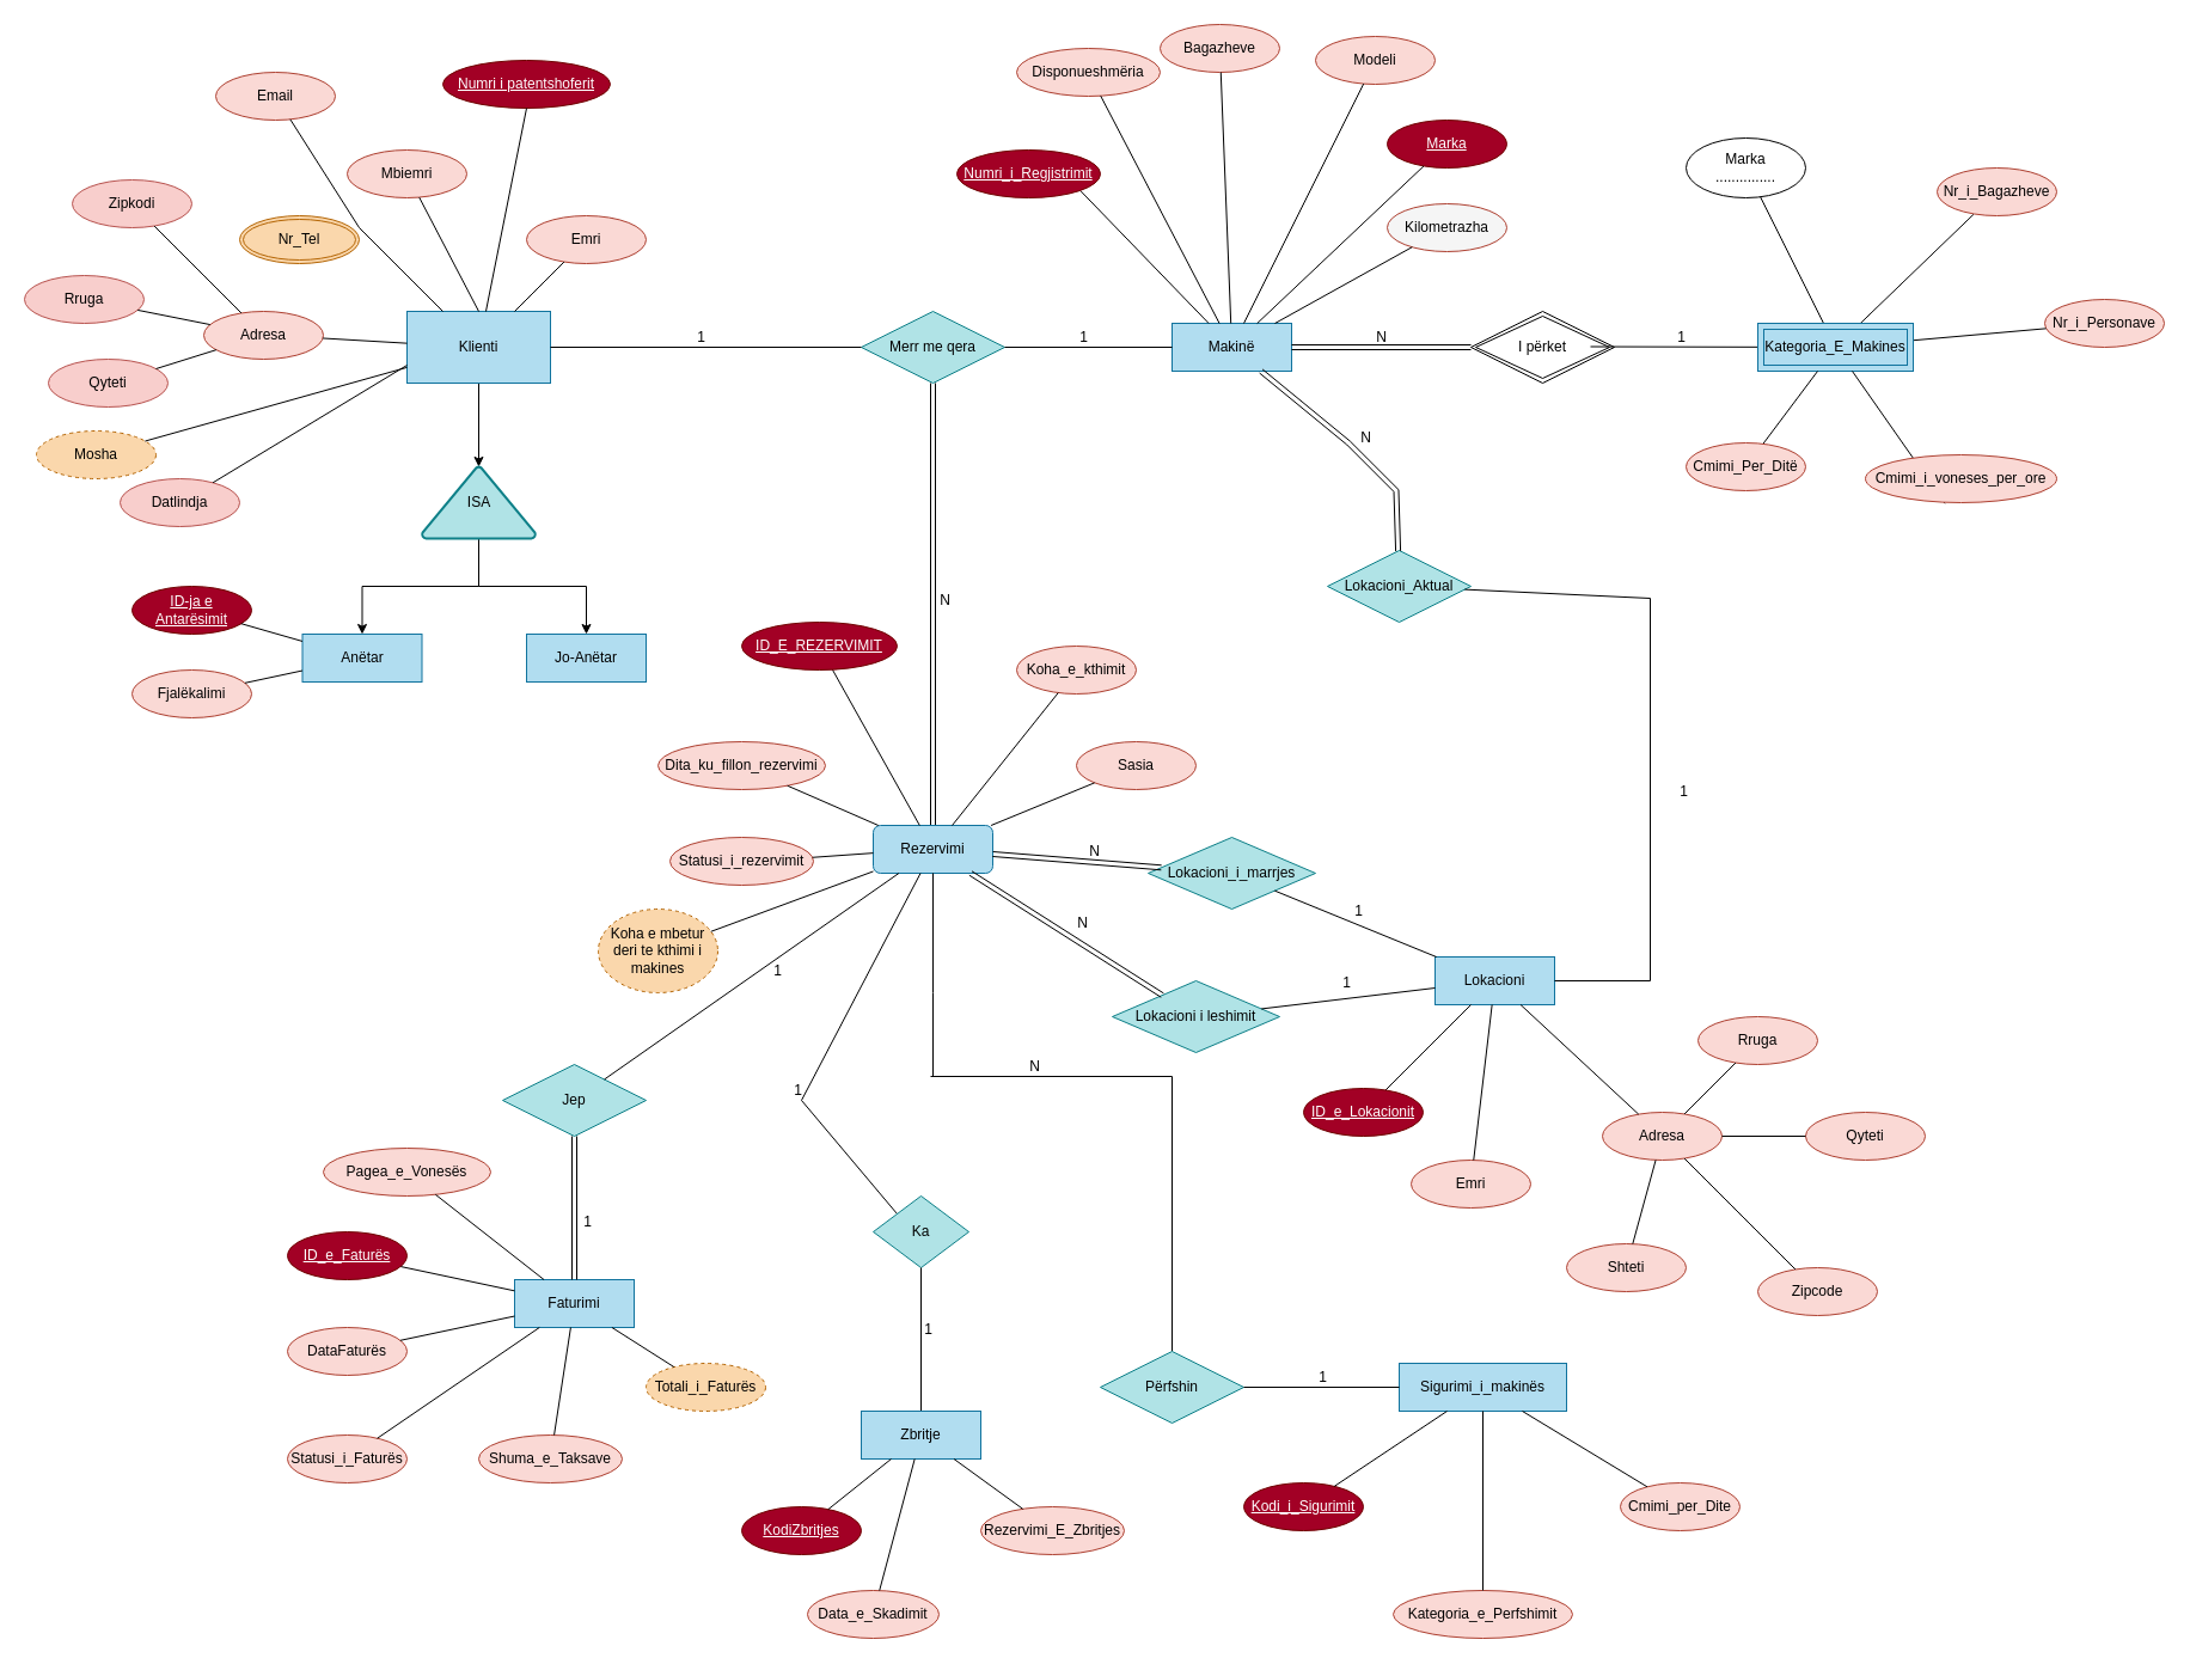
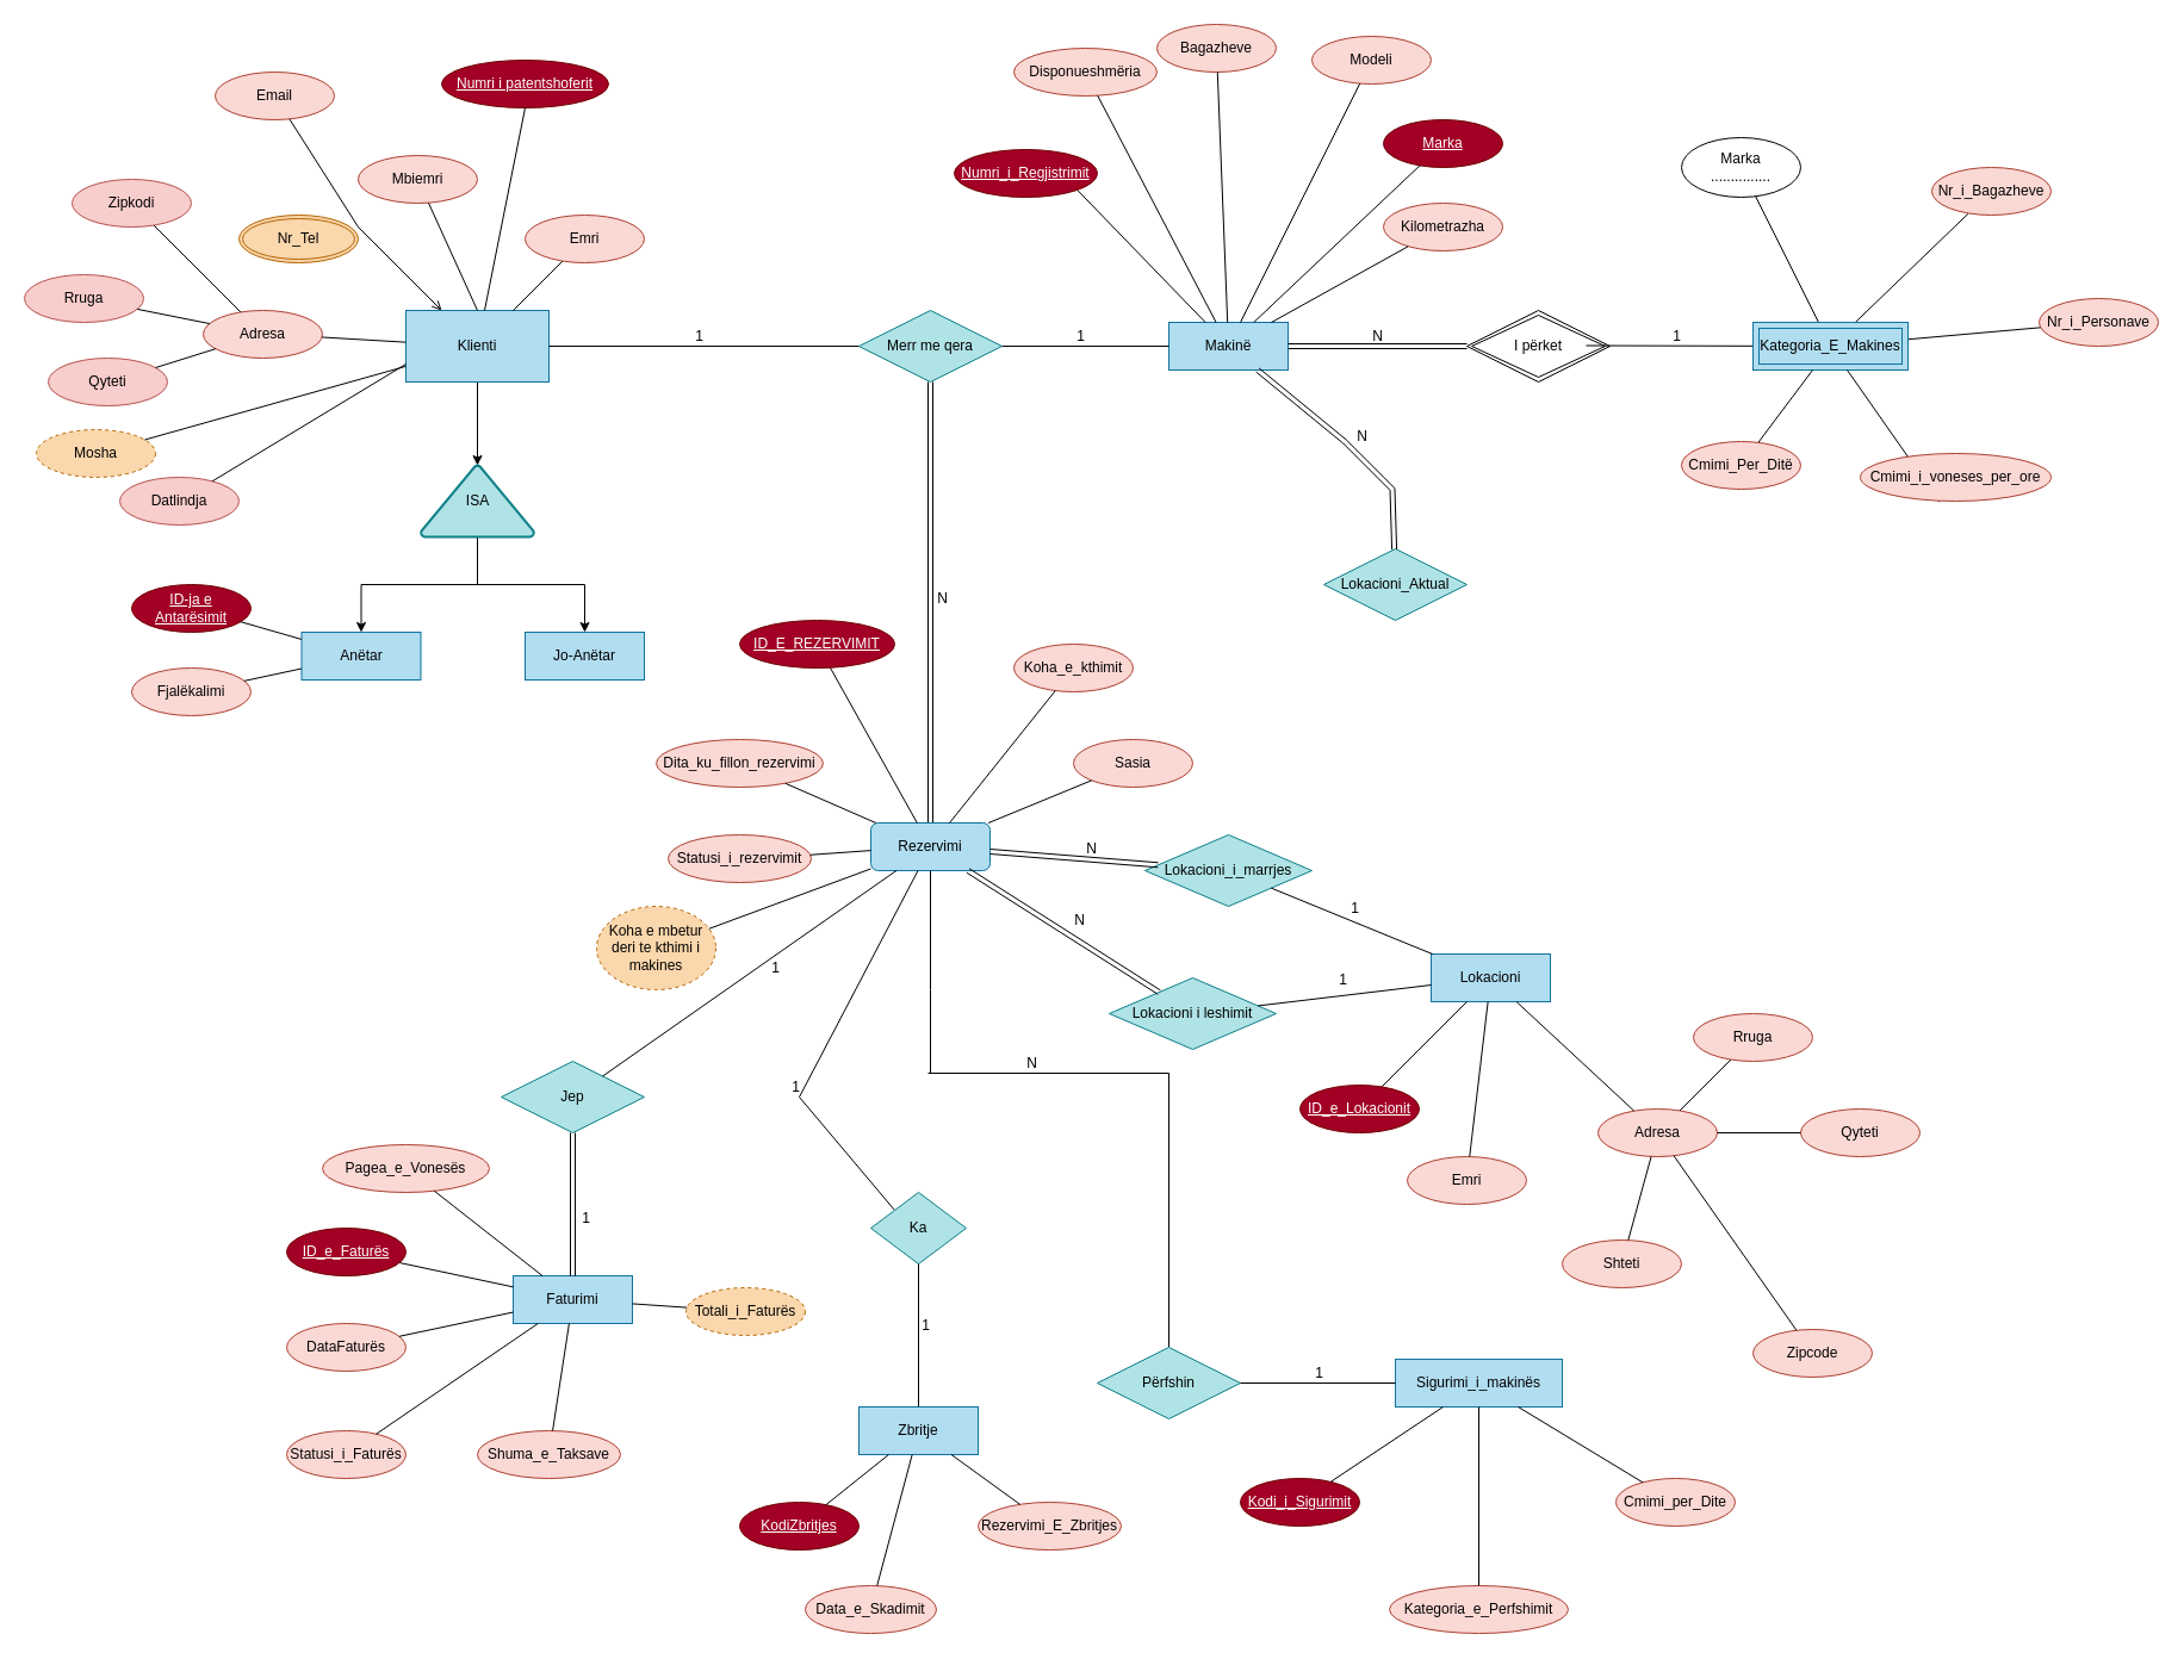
- <mxCell id="7" value="Mbiemri" style="ellipse;whiteSpace=wrap;html=1;align=center;fillColor=#fad9d5;strokeColor=#ae4132;" vertex="1" parent="1"><mxGeometry x="290" y="125" width="100" height="40" as="geometry" /></mxCell>
+ <mxCell id="7" value="Mbiemri" style="ellipse;whiteSpace=wrap;html=1;align=center;fillColor=#fad9d5;strokeColor=#ae4132;" vertex="1" parent="1"><mxGeometry x="300" y="130" width="100" height="40" as="geometry" /></mxCell>
- <mxCell id="42" value="Kilometrazha" style="ellipse;whiteSpace=wrap;html=1;align=center;fillColor=#f5f5f5;strokeColor=#ae4132;" vertex="1" parent="1"><mxGeometry x="1160" y="170" width="100" height="40" as="geometry" /></mxCell>
+ <mxCell id="42" value="Kilometrazha" style="ellipse;whiteSpace=wrap;html=1;align=center;fillColor=#fad9d5;strokeColor=#ae4132;" vertex="1" parent="1"><mxGeometry x="1160" y="170" width="100" height="40" as="geometry" /></mxCell>
- <mxCell id="20" value="" style="endArrow=none;html=1;rounded=0;entryX=0.25;entryY=0;entryDx=0;entryDy=0;" edge="1" parent="1" source="19" target="3"><mxGeometry relative="1" as="geometry"><mxPoint x="200" y="420" as="sourcePoint" /><mxPoint x="360" y="420" as="targetPoint" /><Array as="points"><mxPoint x="300" y="190" /></Array></mxGeometry></mxCell>
+ <mxCell id="20" value="" style="endArrow=open;html=1;rounded=0;entryX=0.25;entryY=0;entryDx=0;entryDy=0;" edge="1" parent="1" source="19" target="3"><mxGeometry relative="1" as="geometry"><mxPoint x="200" y="420" as="sourcePoint" /><mxPoint x="360" y="420" as="targetPoint" /><Array as="points"><mxPoint x="300" y="190" /></Array></mxGeometry></mxCell>
- <mxCell id="92" value="" style="endArrow=none;html=1;rounded=0;fontFamily=Helvetica;fontSize=12;fontColor=default;" edge="1" parent="1" source="67" target="89"><mxGeometry relative="1" as="geometry"><mxPoint x="1190" y="500" as="sourcePoint" /><mxPoint x="1350" y="820" as="targetPoint" /><Array as="points"><mxPoint x="1380" y="500" /><mxPoint x="1380" y="820" /></Array></mxGeometry></mxCell>
- <mxCell id="93" value="1" style="resizable=0;html=1;align=right;verticalAlign=bottom;strokeColor=default;fontFamily=Helvetica;fontSize=12;fontColor=default;fillColor=default;" connectable="0" vertex="1" parent="92"><mxGeometry x="1" relative="1" as="geometry"><mxPoint x="112" y="-150" as="offset" /></mxGeometry></mxCell>
- <mxCell id="107" value="Zipcode" style="ellipse;whiteSpace=wrap;html=1;align=center;strokeColor=#ae4132;fontFamily=Helvetica;fontSize=12;fillColor=#fad9d5;" vertex="1" parent="1"><mxGeometry x="1470" y="1060" width="100" height="40" as="geometry" /></mxCell>
+ <mxCell id="107" value="Zipcode" style="ellipse;whiteSpace=wrap;html=1;align=center;strokeColor=#ae4132;fontFamily=Helvetica;fontSize=12;fillColor=#fad9d5;" vertex="1" parent="1"><mxGeometry x="1470" y="1115" width="100" height="40" as="geometry" /></mxCell>
- <mxCell id="143" value="Totali_i_Faturës" style="ellipse;whiteSpace=wrap;html=1;align=center;dashed=1;fontFamily=Helvetica;fontSize=12;fillColor=#fad7ac;strokeColor=#b46504;" vertex="1" parent="1"><mxGeometry x="540" y="1140" width="100" height="40" as="geometry" /></mxCell>
+ <mxCell id="143" value="Totali_i_Faturës" style="ellipse;whiteSpace=wrap;html=1;align=center;dashed=1;fontFamily=Helvetica;fontSize=12;fillColor=#fad7ac;strokeColor=#b46504;" vertex="1" parent="1"><mxGeometry x="575" y="1080" width="100" height="40" as="geometry" /></mxCell>
